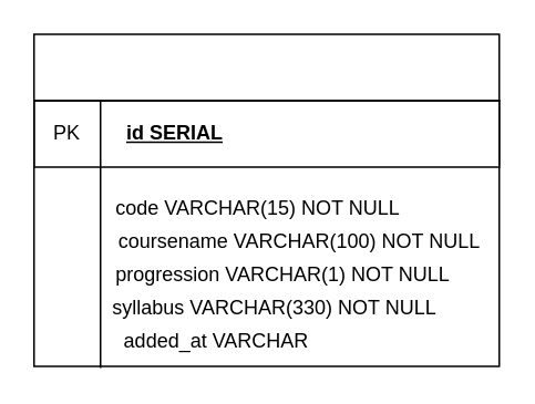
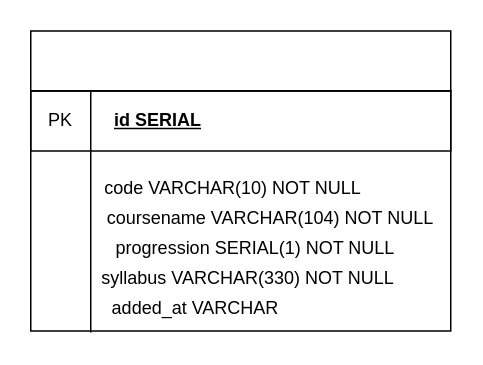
- <mxCell id="8" value="code VARCHAR(15) NOT NULL" style="text;html=1;align=center;verticalAlign=middle;whiteSpace=wrap;rounded=0;" vertex="1" parent="1"><mxGeometry x="60" y="110" width="190" height="30" as="geometry" /></mxCell>
+ <mxCell id="8" value="code VARCHAR(10) NOT NULL" style="text;html=1;align=center;verticalAlign=middle;whiteSpace=wrap;rounded=0;" vertex="1" parent="1"><mxGeometry x="60" y="110" width="190" height="30" as="geometry" /></mxCell>
- <mxCell id="9" value="coursename VARCHAR(100) NOT NULL" style="text;html=1;align=center;verticalAlign=middle;whiteSpace=wrap;rounded=0;" vertex="1" parent="1"><mxGeometry x="60" y="130" width="240" height="30" as="geometry" /></mxCell>
+ <mxCell id="9" value="coursename VARCHAR(104) NOT NULL" style="text;html=1;align=center;verticalAlign=middle;whiteSpace=wrap;rounded=0;" vertex="1" parent="1"><mxGeometry x="60" y="130" width="240" height="30" as="geometry" /></mxCell>
- <mxCell id="10" value="progression VARCHAR(1) NOT NULL" style="text;html=1;align=center;verticalAlign=middle;whiteSpace=wrap;rounded=0;" vertex="1" parent="1"><mxGeometry x="60" y="150" width="220" height="30" as="geometry" /></mxCell>
+ <mxCell id="10" value="progression SERIAL(1) NOT NULL" style="text;html=1;align=center;verticalAlign=middle;whiteSpace=wrap;rounded=0;" vertex="1" parent="1"><mxGeometry x="60" y="150" width="220" height="30" as="geometry" /></mxCell>
